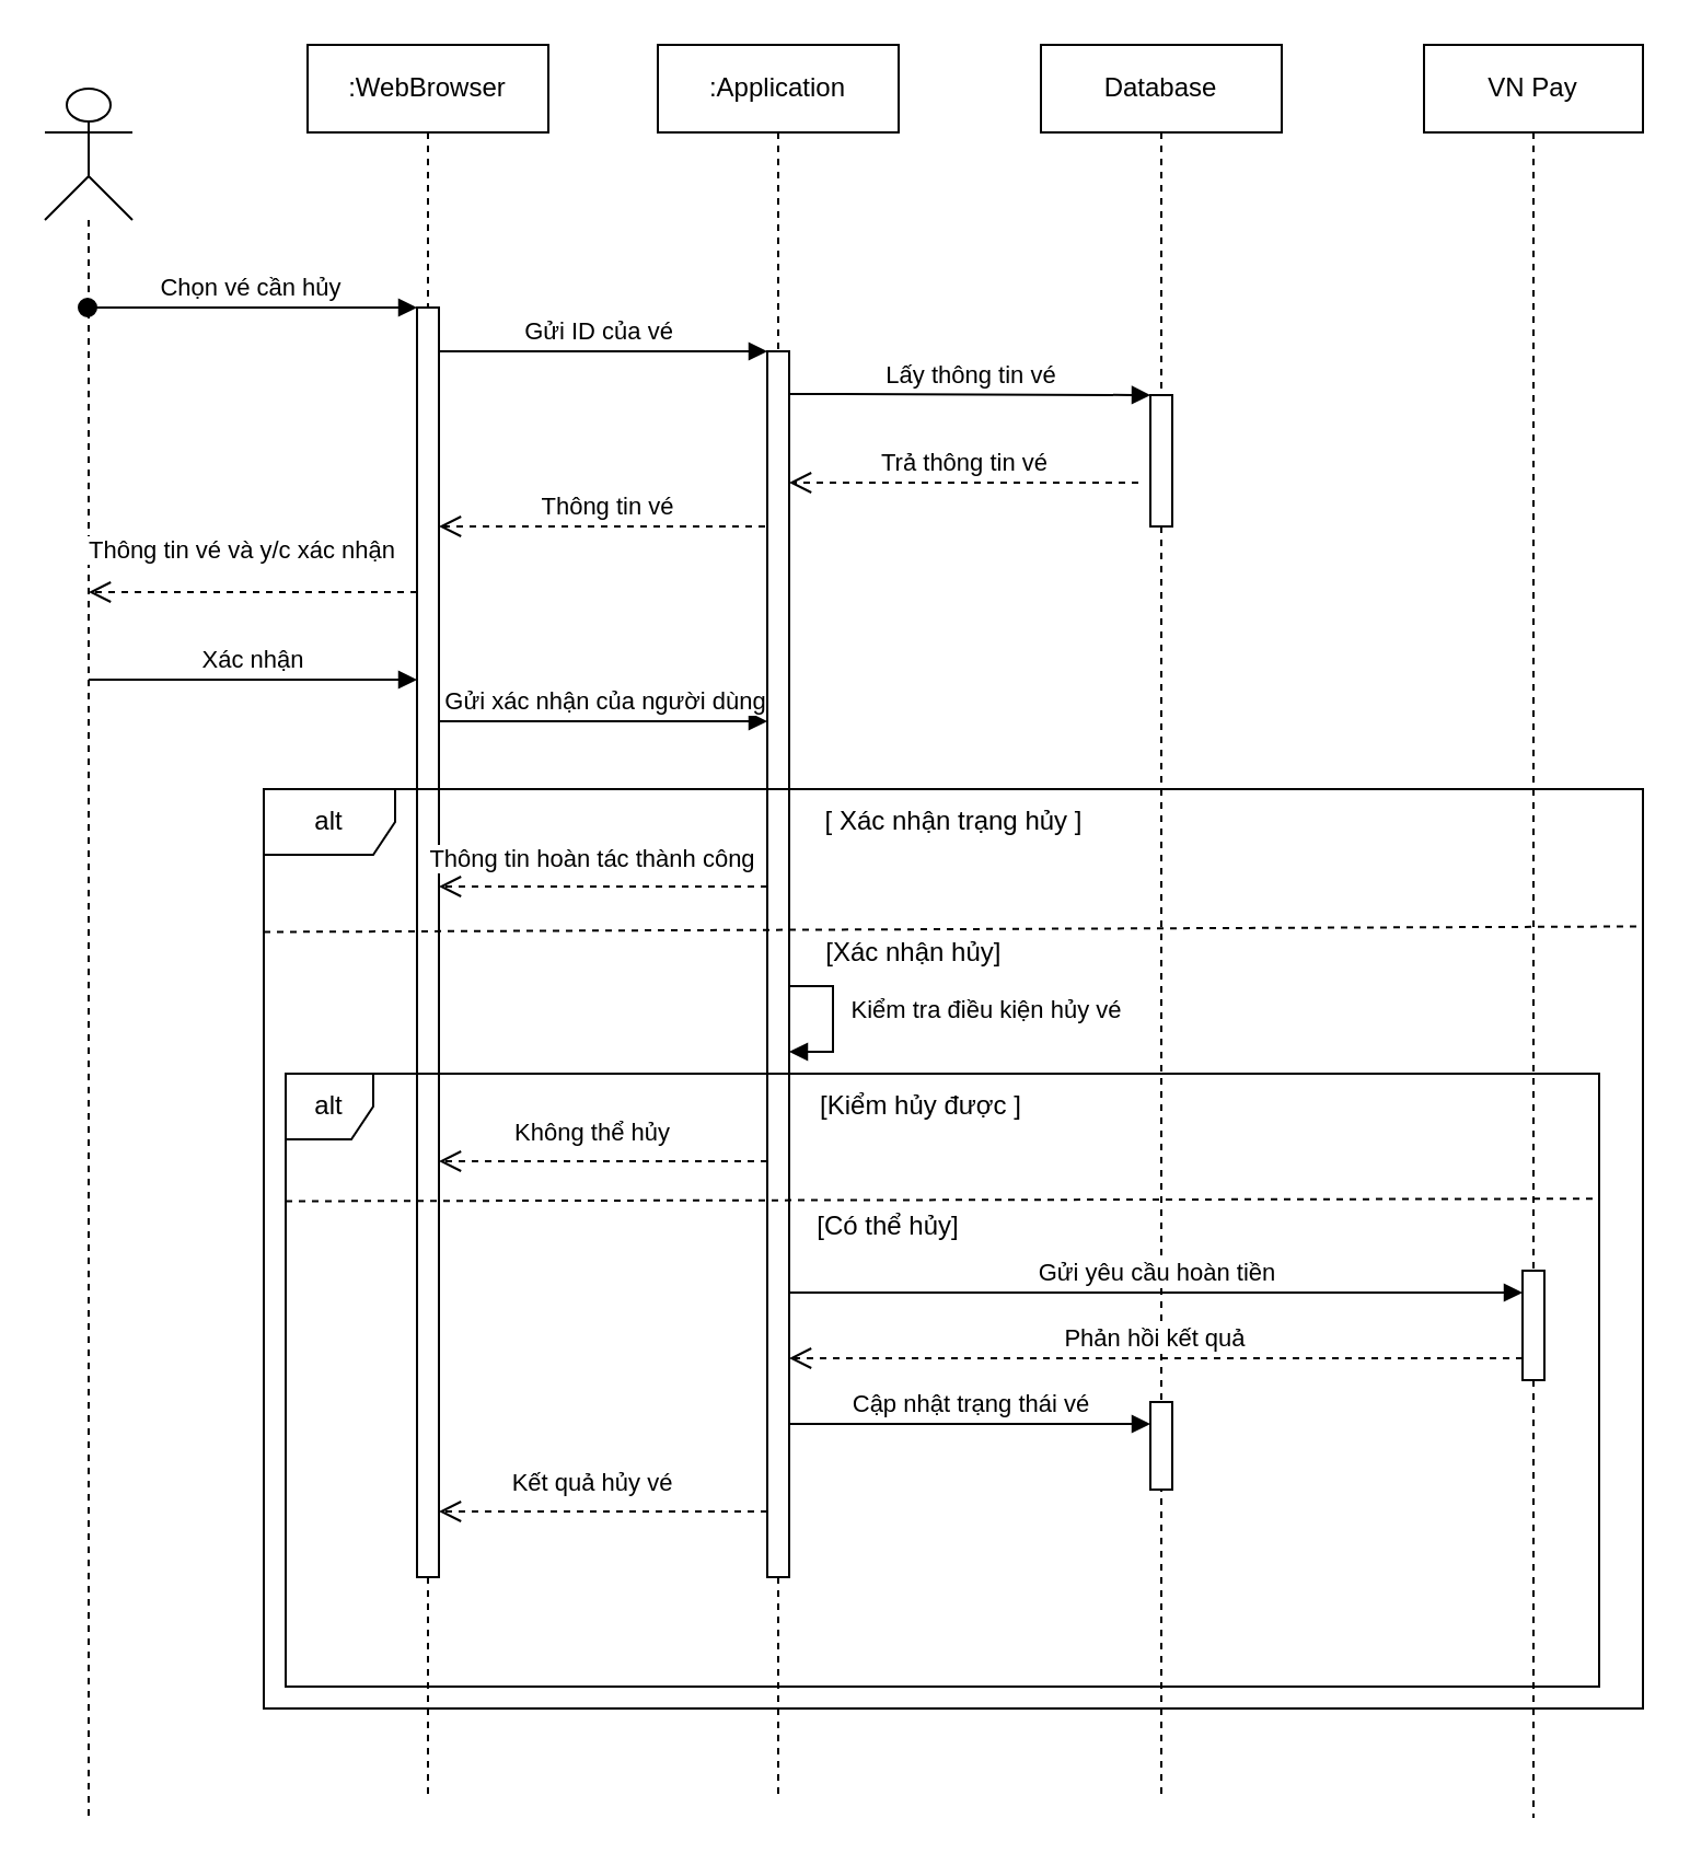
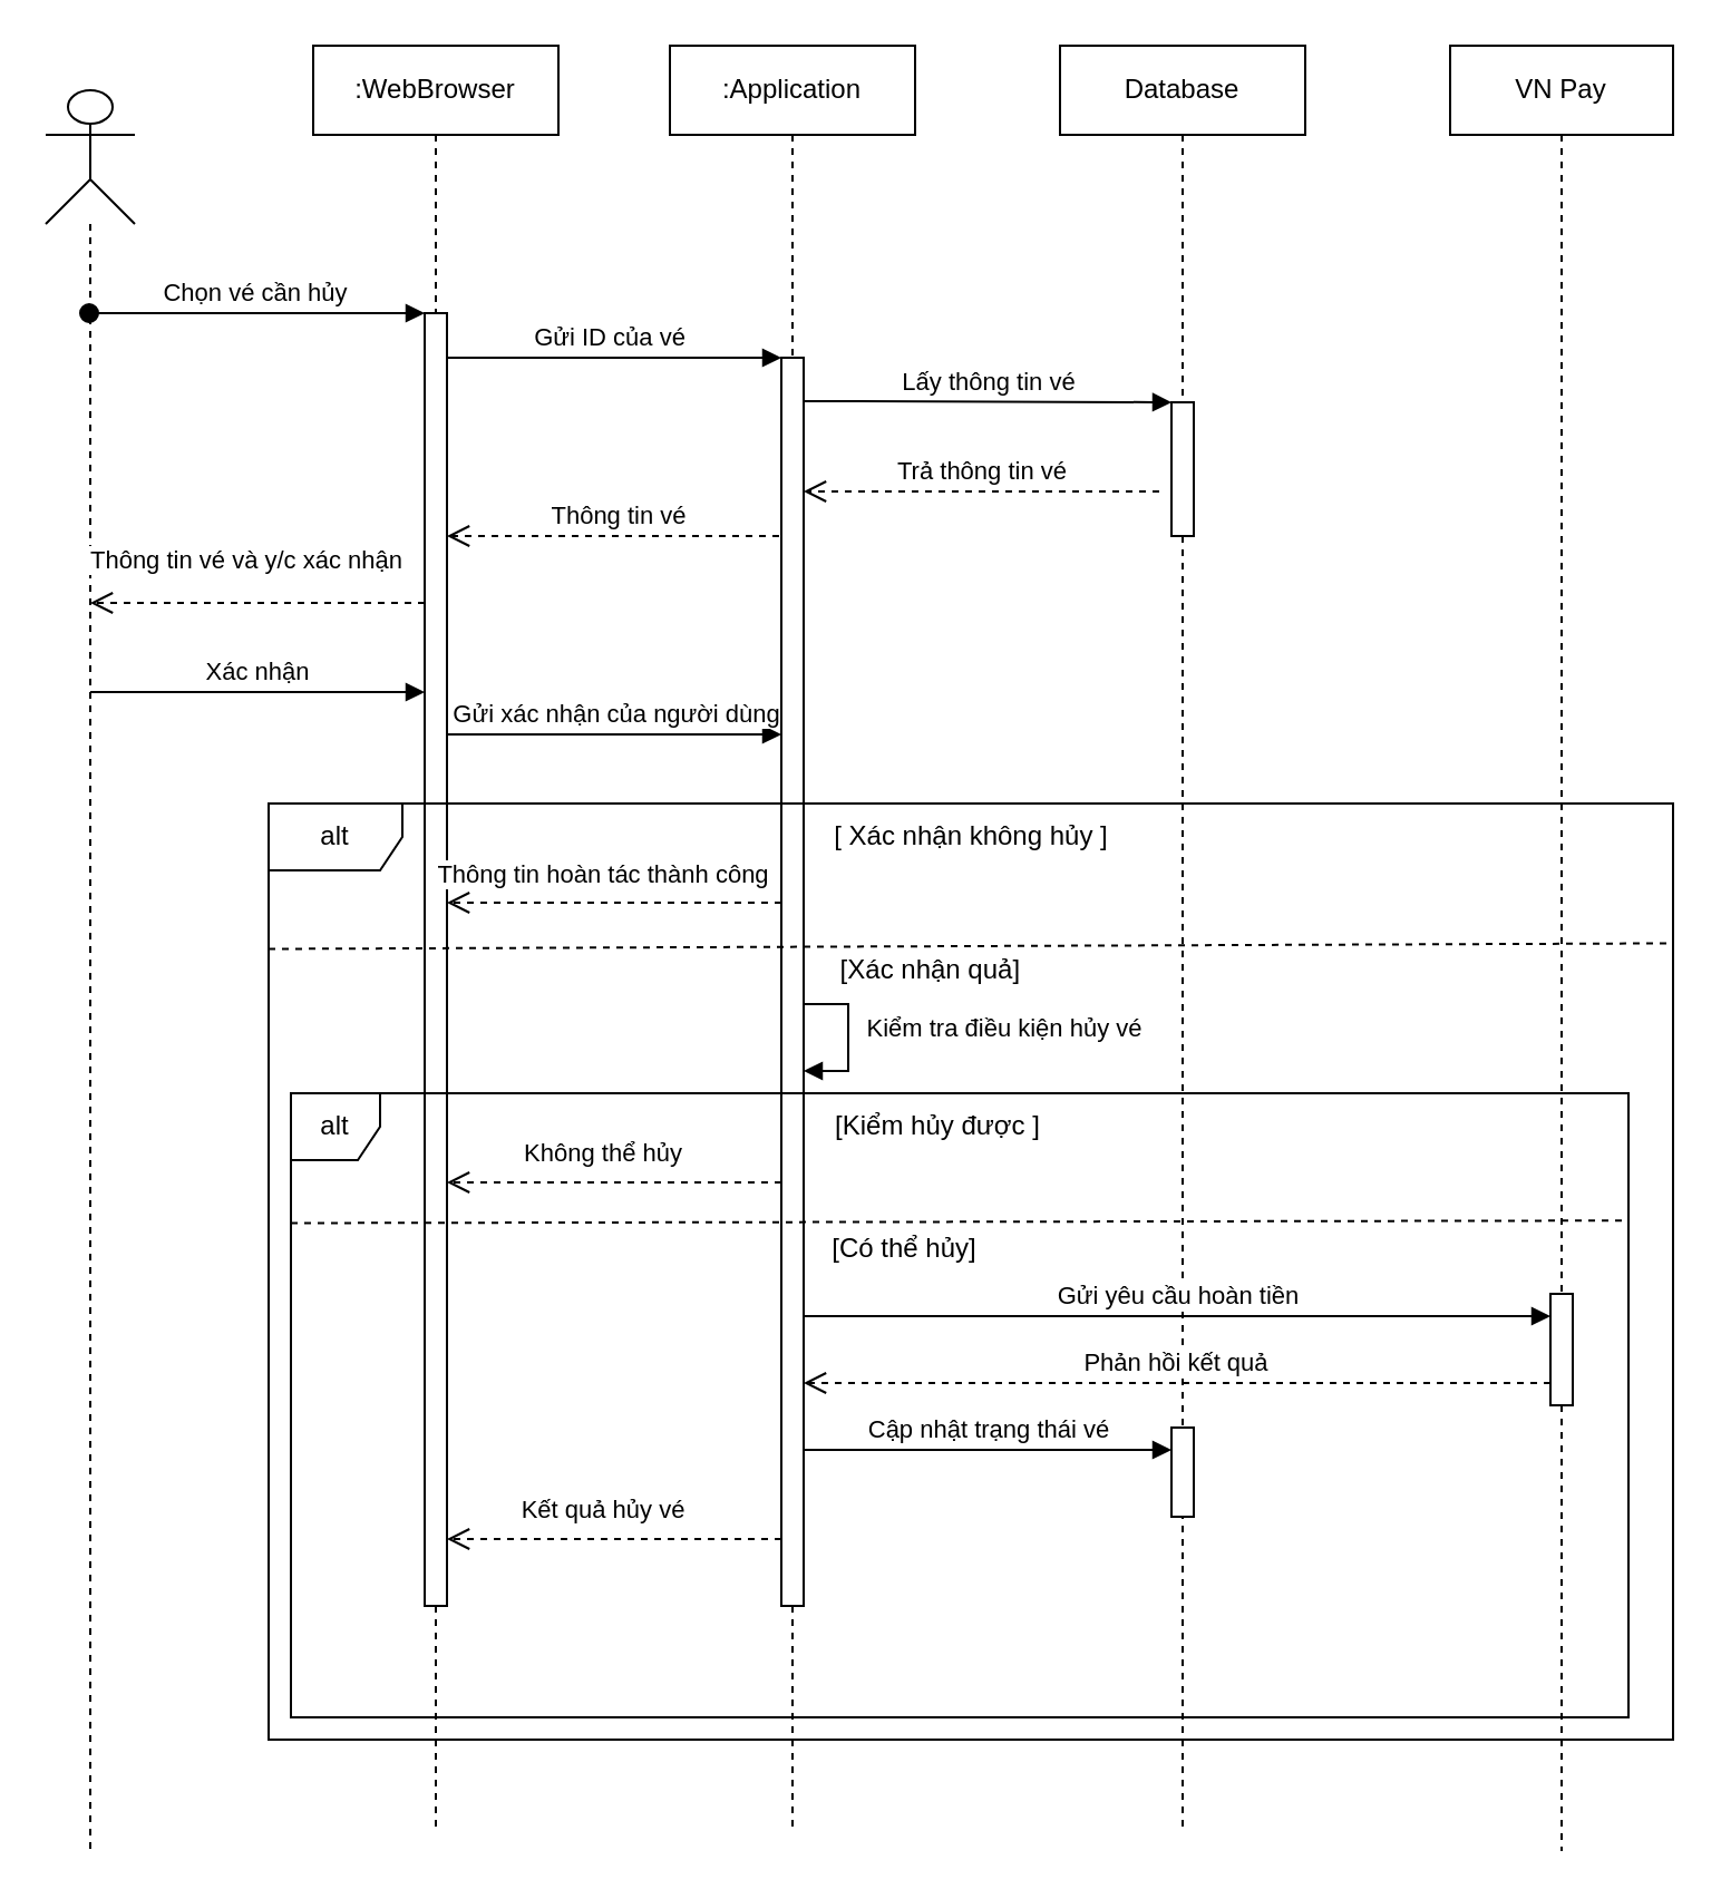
- <mxCell id="21" value="[ Xác nhận trạng hủy ]" style="text;html=1;align=center;verticalAlign=middle;resizable=0;points=[];autosize=1;strokeColor=none;fillColor=none;" parent="1" vertex="1"><mxGeometry x="360" y="360" width="150" height="30" as="geometry" /></mxCell>
+ <mxCell id="21" value="[ Xác nhận không hủy ]" style="text;html=1;align=center;verticalAlign=middle;resizable=0;points=[];autosize=1;strokeColor=none;fillColor=none;" parent="1" vertex="1"><mxGeometry x="360" y="360" width="150" height="30" as="geometry" /></mxCell>
- <mxCell id="22" value="&amp;nbsp;[Xác nhận hủy]" style="text;html=1;align=center;verticalAlign=middle;resizable=0;points=[];autosize=1;strokeColor=none;fillColor=none;" parent="1" vertex="1"><mxGeometry x="360" y="420" width="110" height="30" as="geometry" /></mxCell>
+ <mxCell id="22" value="&amp;nbsp;[Xác nhận quả]" style="text;html=1;align=center;verticalAlign=middle;resizable=0;points=[];autosize=1;strokeColor=none;fillColor=none;" parent="1" vertex="1"><mxGeometry x="360" y="420" width="110" height="30" as="geometry" /></mxCell>
